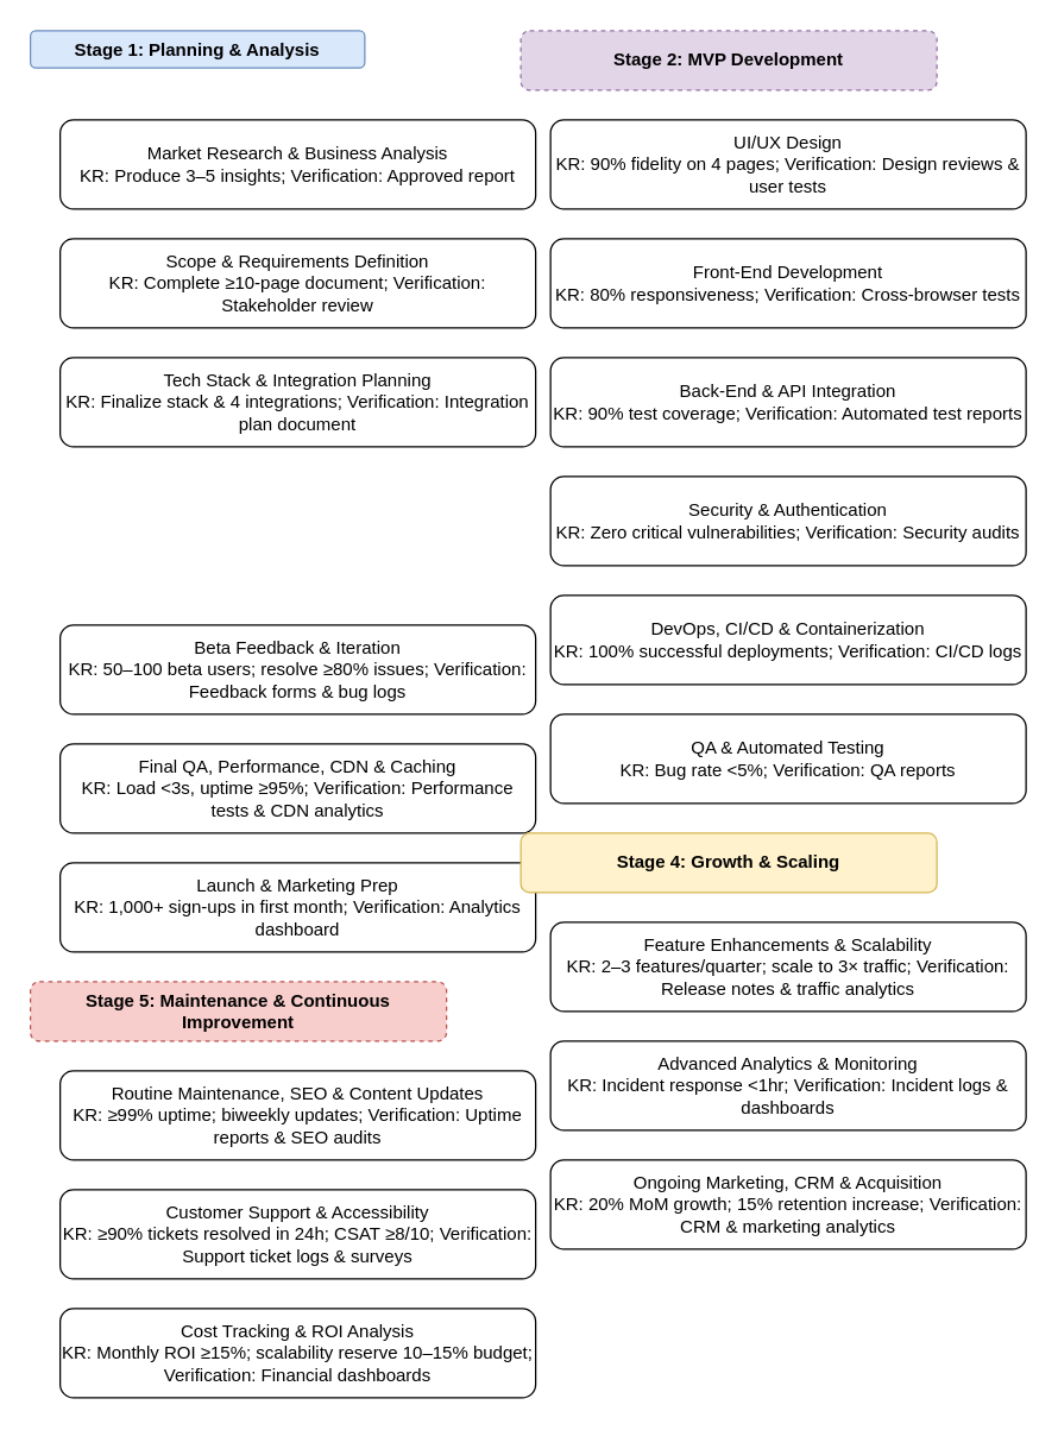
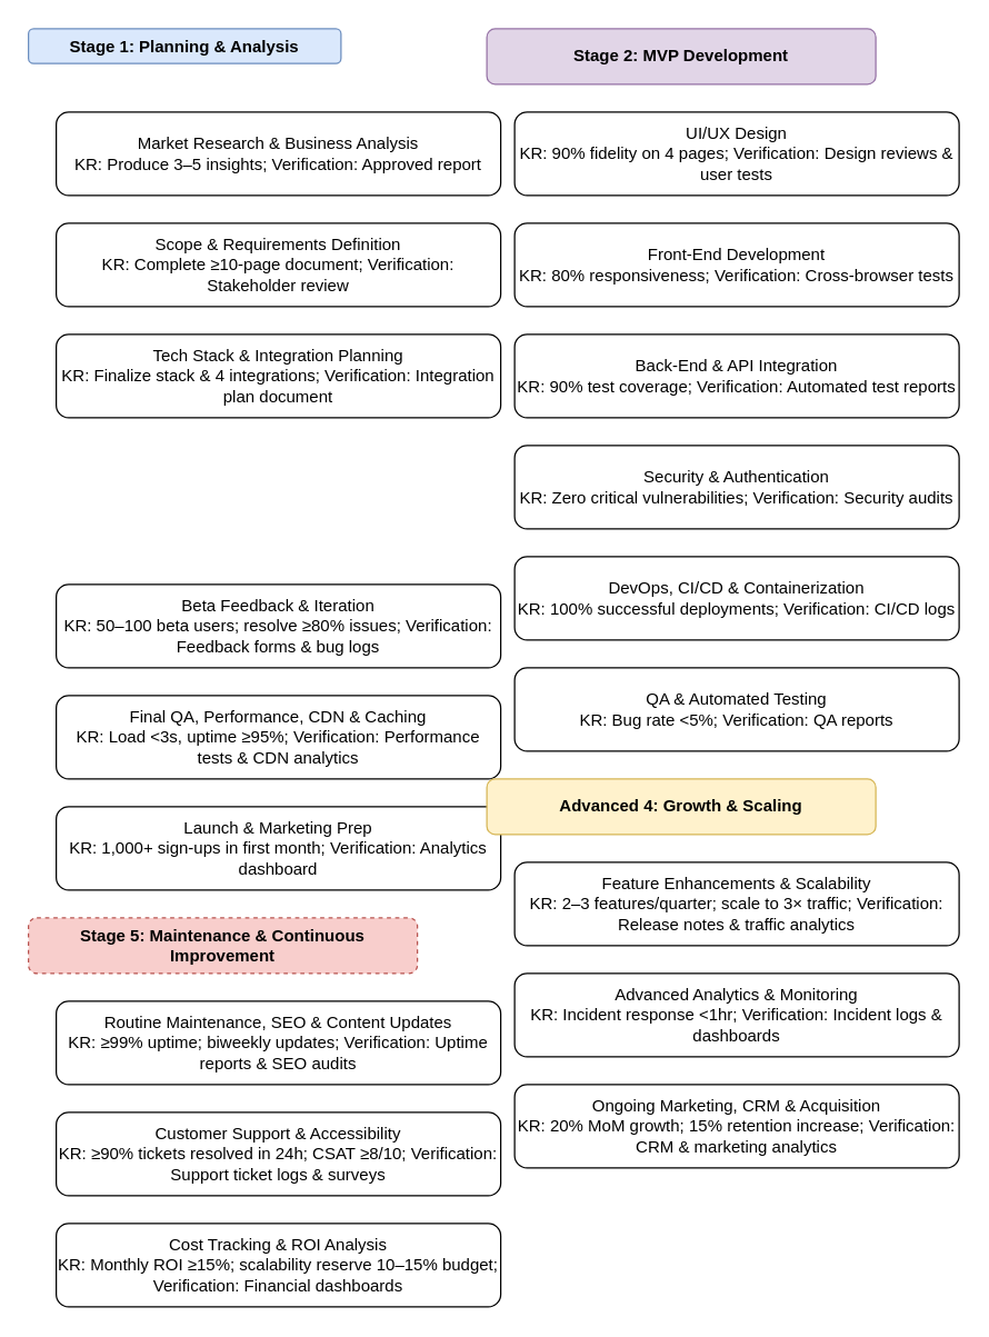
- <mxCell id="6" value="Stage 2: MVP Development" style="rounded=1;whiteSpace=wrap;html=1;fillColor=#e1d5e7;strokeColor=#9673a6;fontStyle=1;dashed=1;" vertex="1" parent="1"><mxGeometry x="350" y="20" width="280" height="40" as="geometry" /></mxCell>
+ <mxCell id="6" value="Stage 2: MVP Development" style="rounded=1;whiteSpace=wrap;html=1;fillColor=#e1d5e7;strokeColor=#9673a6;fontStyle=1;" vertex="1" parent="1"><mxGeometry x="350" y="20" width="280" height="40" as="geometry" /></mxCell>
- <mxCell id="16" value="Stage 4: Growth &amp; Scaling" style="rounded=1;whiteSpace=wrap;html=1;fillColor=#fff2cc;strokeColor=#d6b656;fontStyle=1;" vertex="1" parent="1"><mxGeometry x="350" y="560" width="280" height="40" as="geometry" /></mxCell>
+ <mxCell id="16" value="Advanced 4: Growth &amp; Scaling" style="rounded=1;whiteSpace=wrap;html=1;fillColor=#fff2cc;strokeColor=#d6b656;fontStyle=1;" vertex="1" parent="1"><mxGeometry x="350" y="560" width="280" height="40" as="geometry" /></mxCell>
